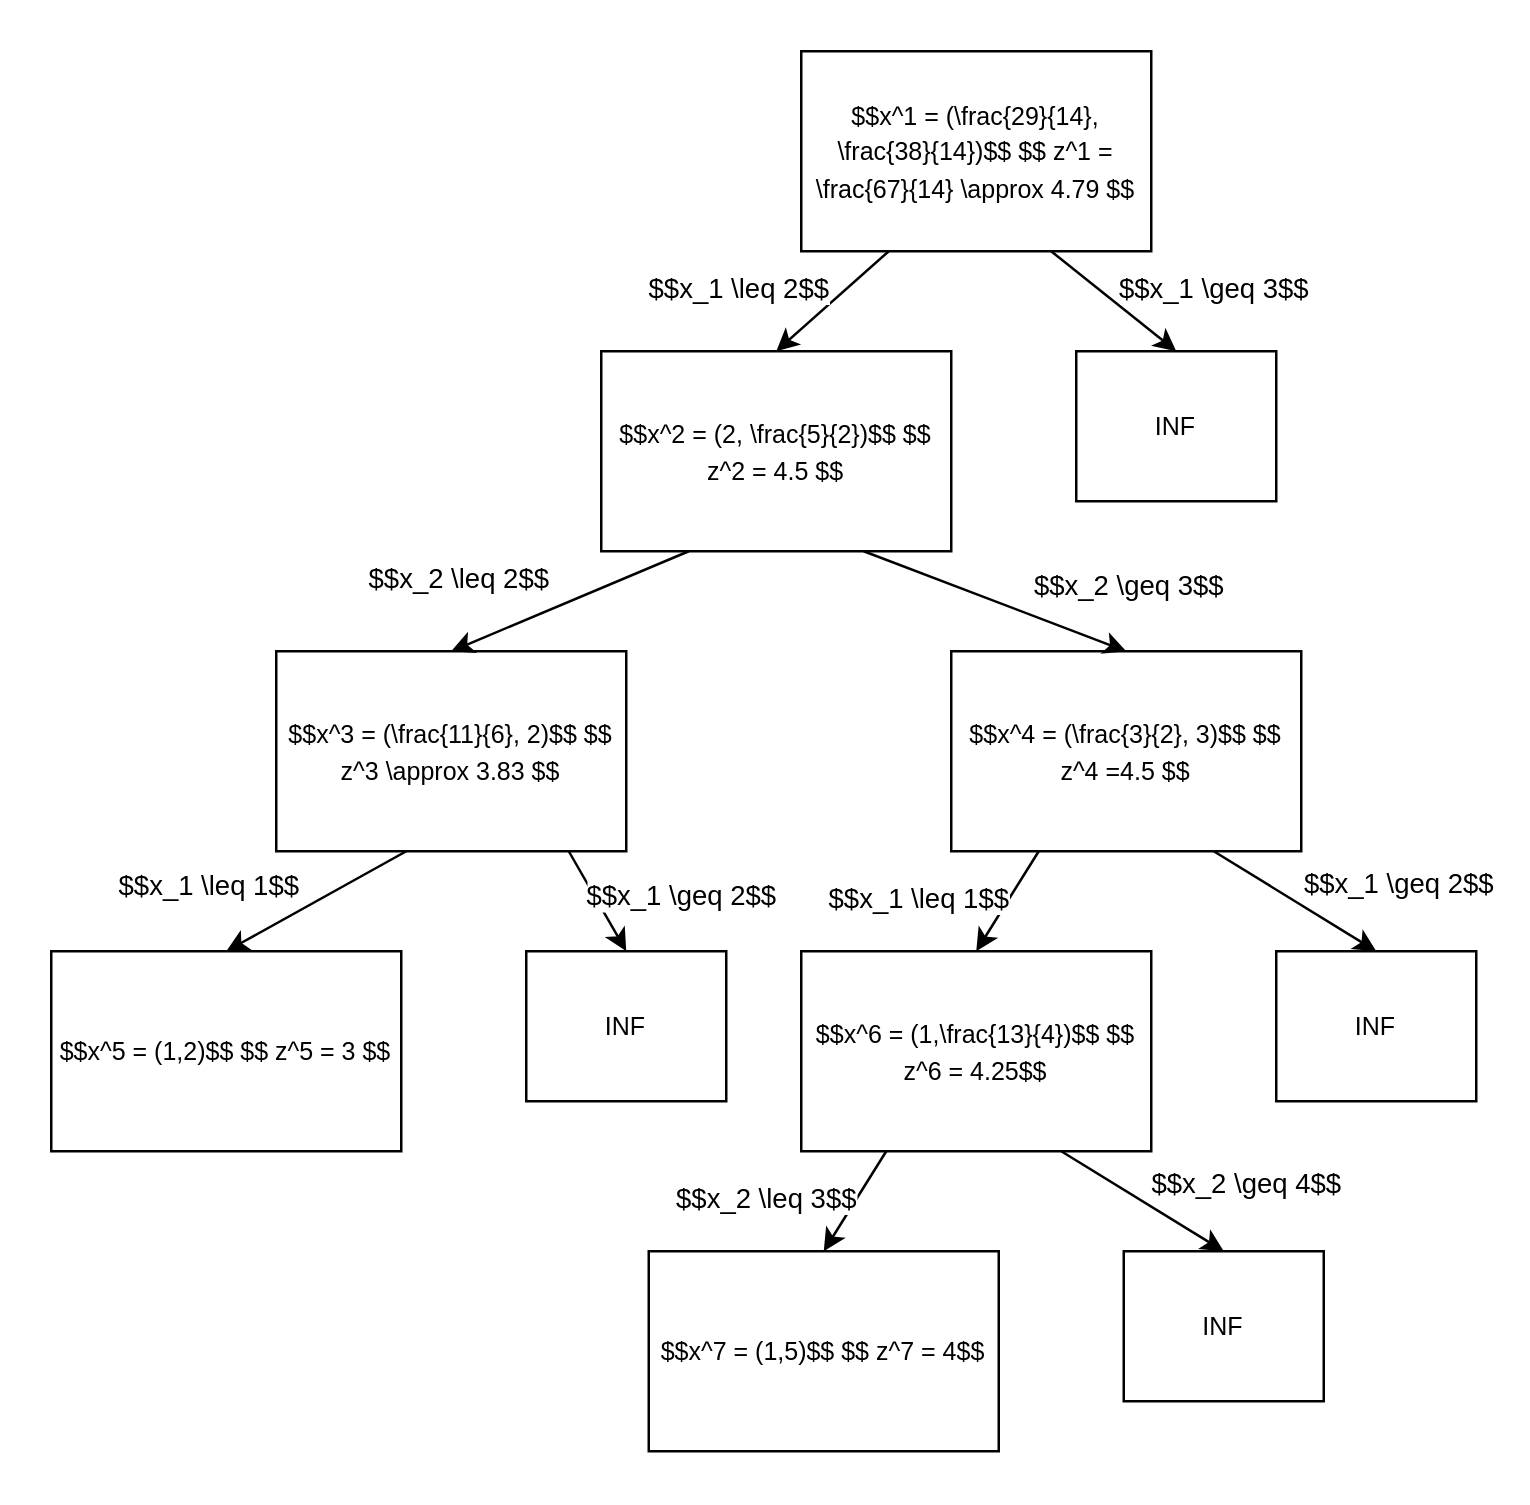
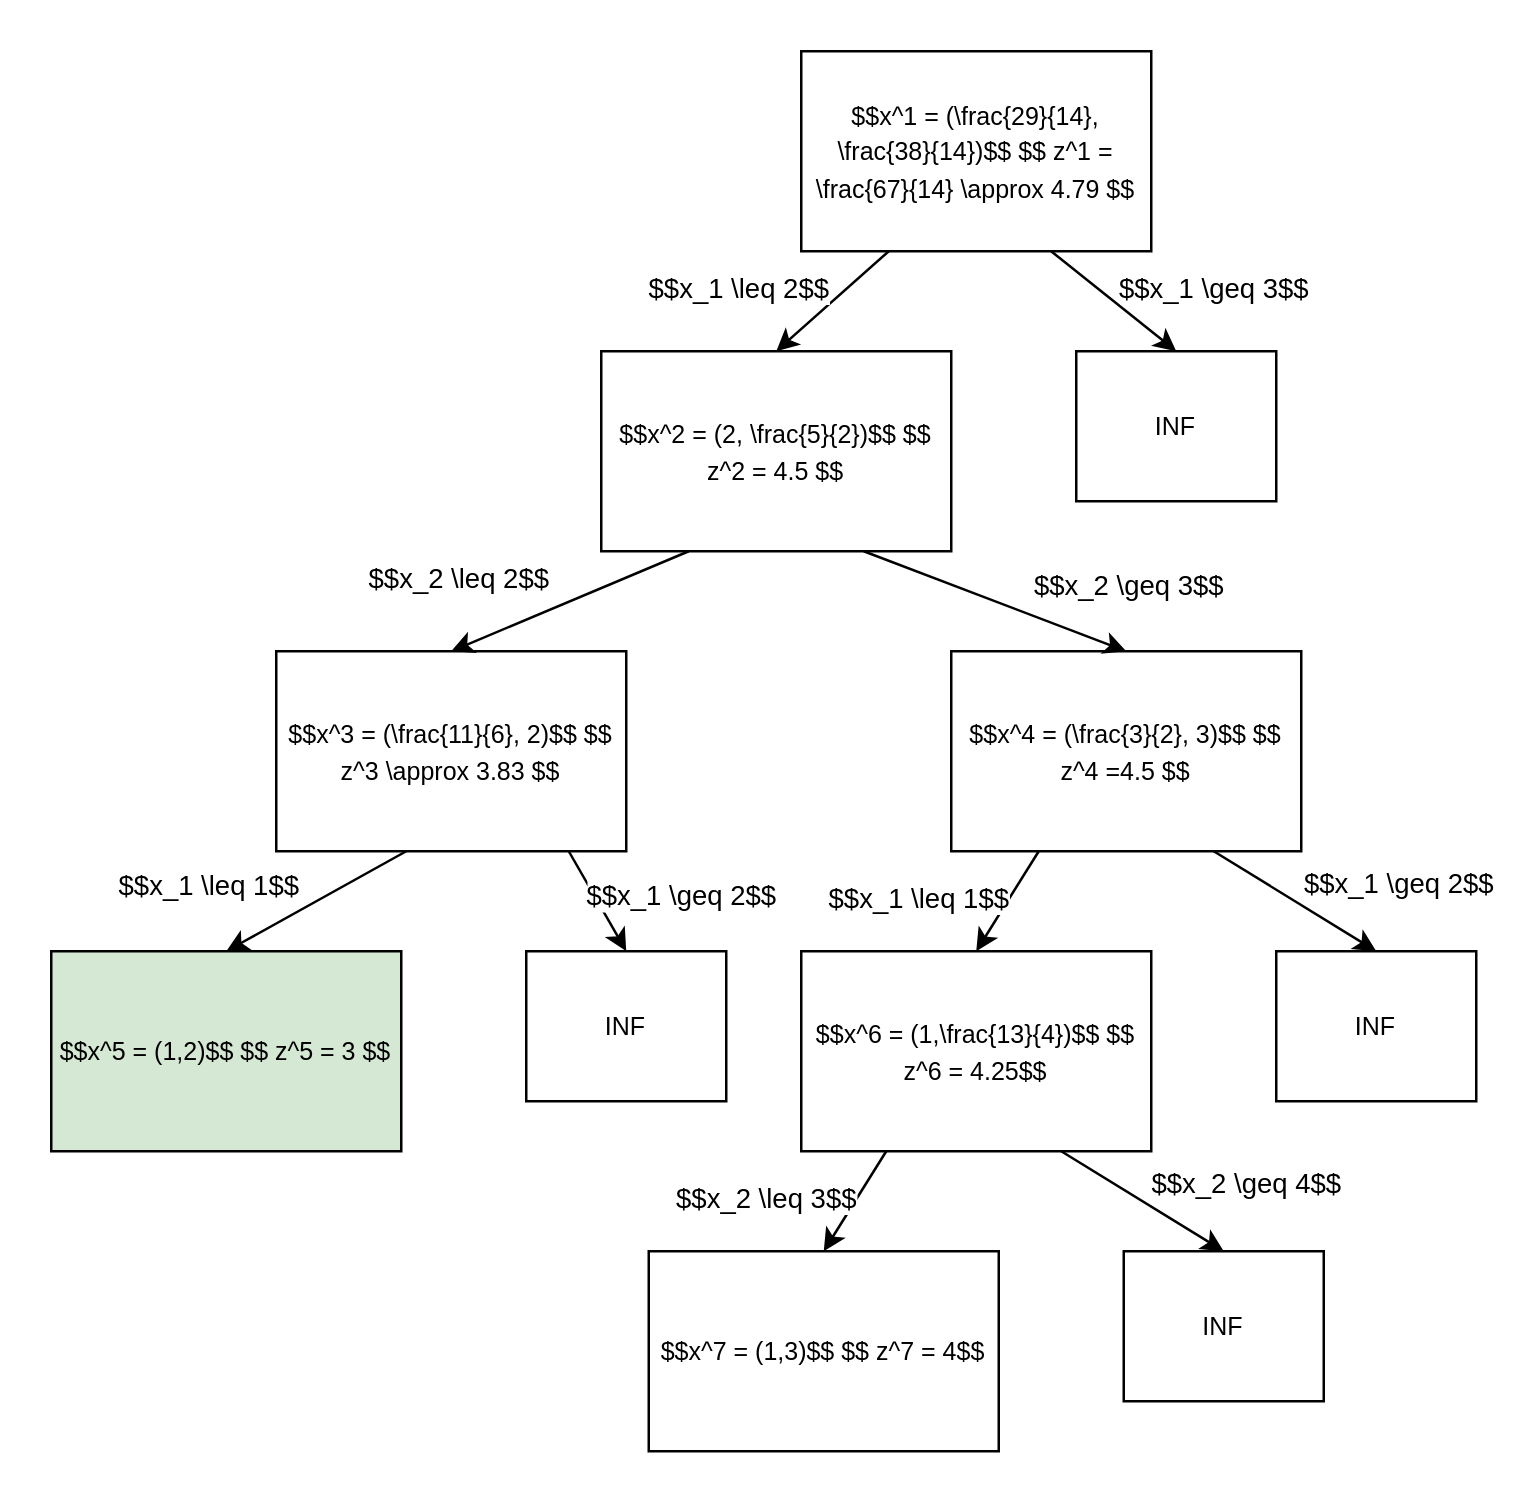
- <mxCell id="15" value="&lt;font style=&quot;font-size: 10px;&quot;&gt;$$x^5 = (1,2)$$ $$ z^5 = 3 $$&lt;/font&gt;" style="rounded=0;whiteSpace=wrap;html=1;" vertex="1" parent="1"><mxGeometry x="20" y="380" width="140" height="80" as="geometry" /></mxCell>
+ <mxCell id="15" value="&lt;font style=&quot;font-size: 10px;&quot;&gt;$$x^5 = (1,2)$$ $$ z^5 = 3 $$&lt;/font&gt;" style="rounded=0;whiteSpace=wrap;html=1;fillColor=#d5e8d4;" vertex="1" parent="1"><mxGeometry x="20" y="380" width="140" height="80" as="geometry" /></mxCell>
- <mxCell id="27" value="&lt;font style=&quot;font-size: 10px;&quot;&gt;$$x^7 = (1,5)$$ $$ z^7 = 4$$&lt;/font&gt;" style="rounded=0;whiteSpace=wrap;html=1;" vertex="1" parent="1"><mxGeometry x="259" y="500" width="140" height="80" as="geometry" /></mxCell>
+ <mxCell id="27" value="&lt;font style=&quot;font-size: 10px;&quot;&gt;$$x^7 = (1,3)$$ $$ z^7 = 4$$&lt;/font&gt;" style="rounded=0;whiteSpace=wrap;html=1;" vertex="1" parent="1"><mxGeometry x="259" y="500" width="140" height="80" as="geometry" /></mxCell>
